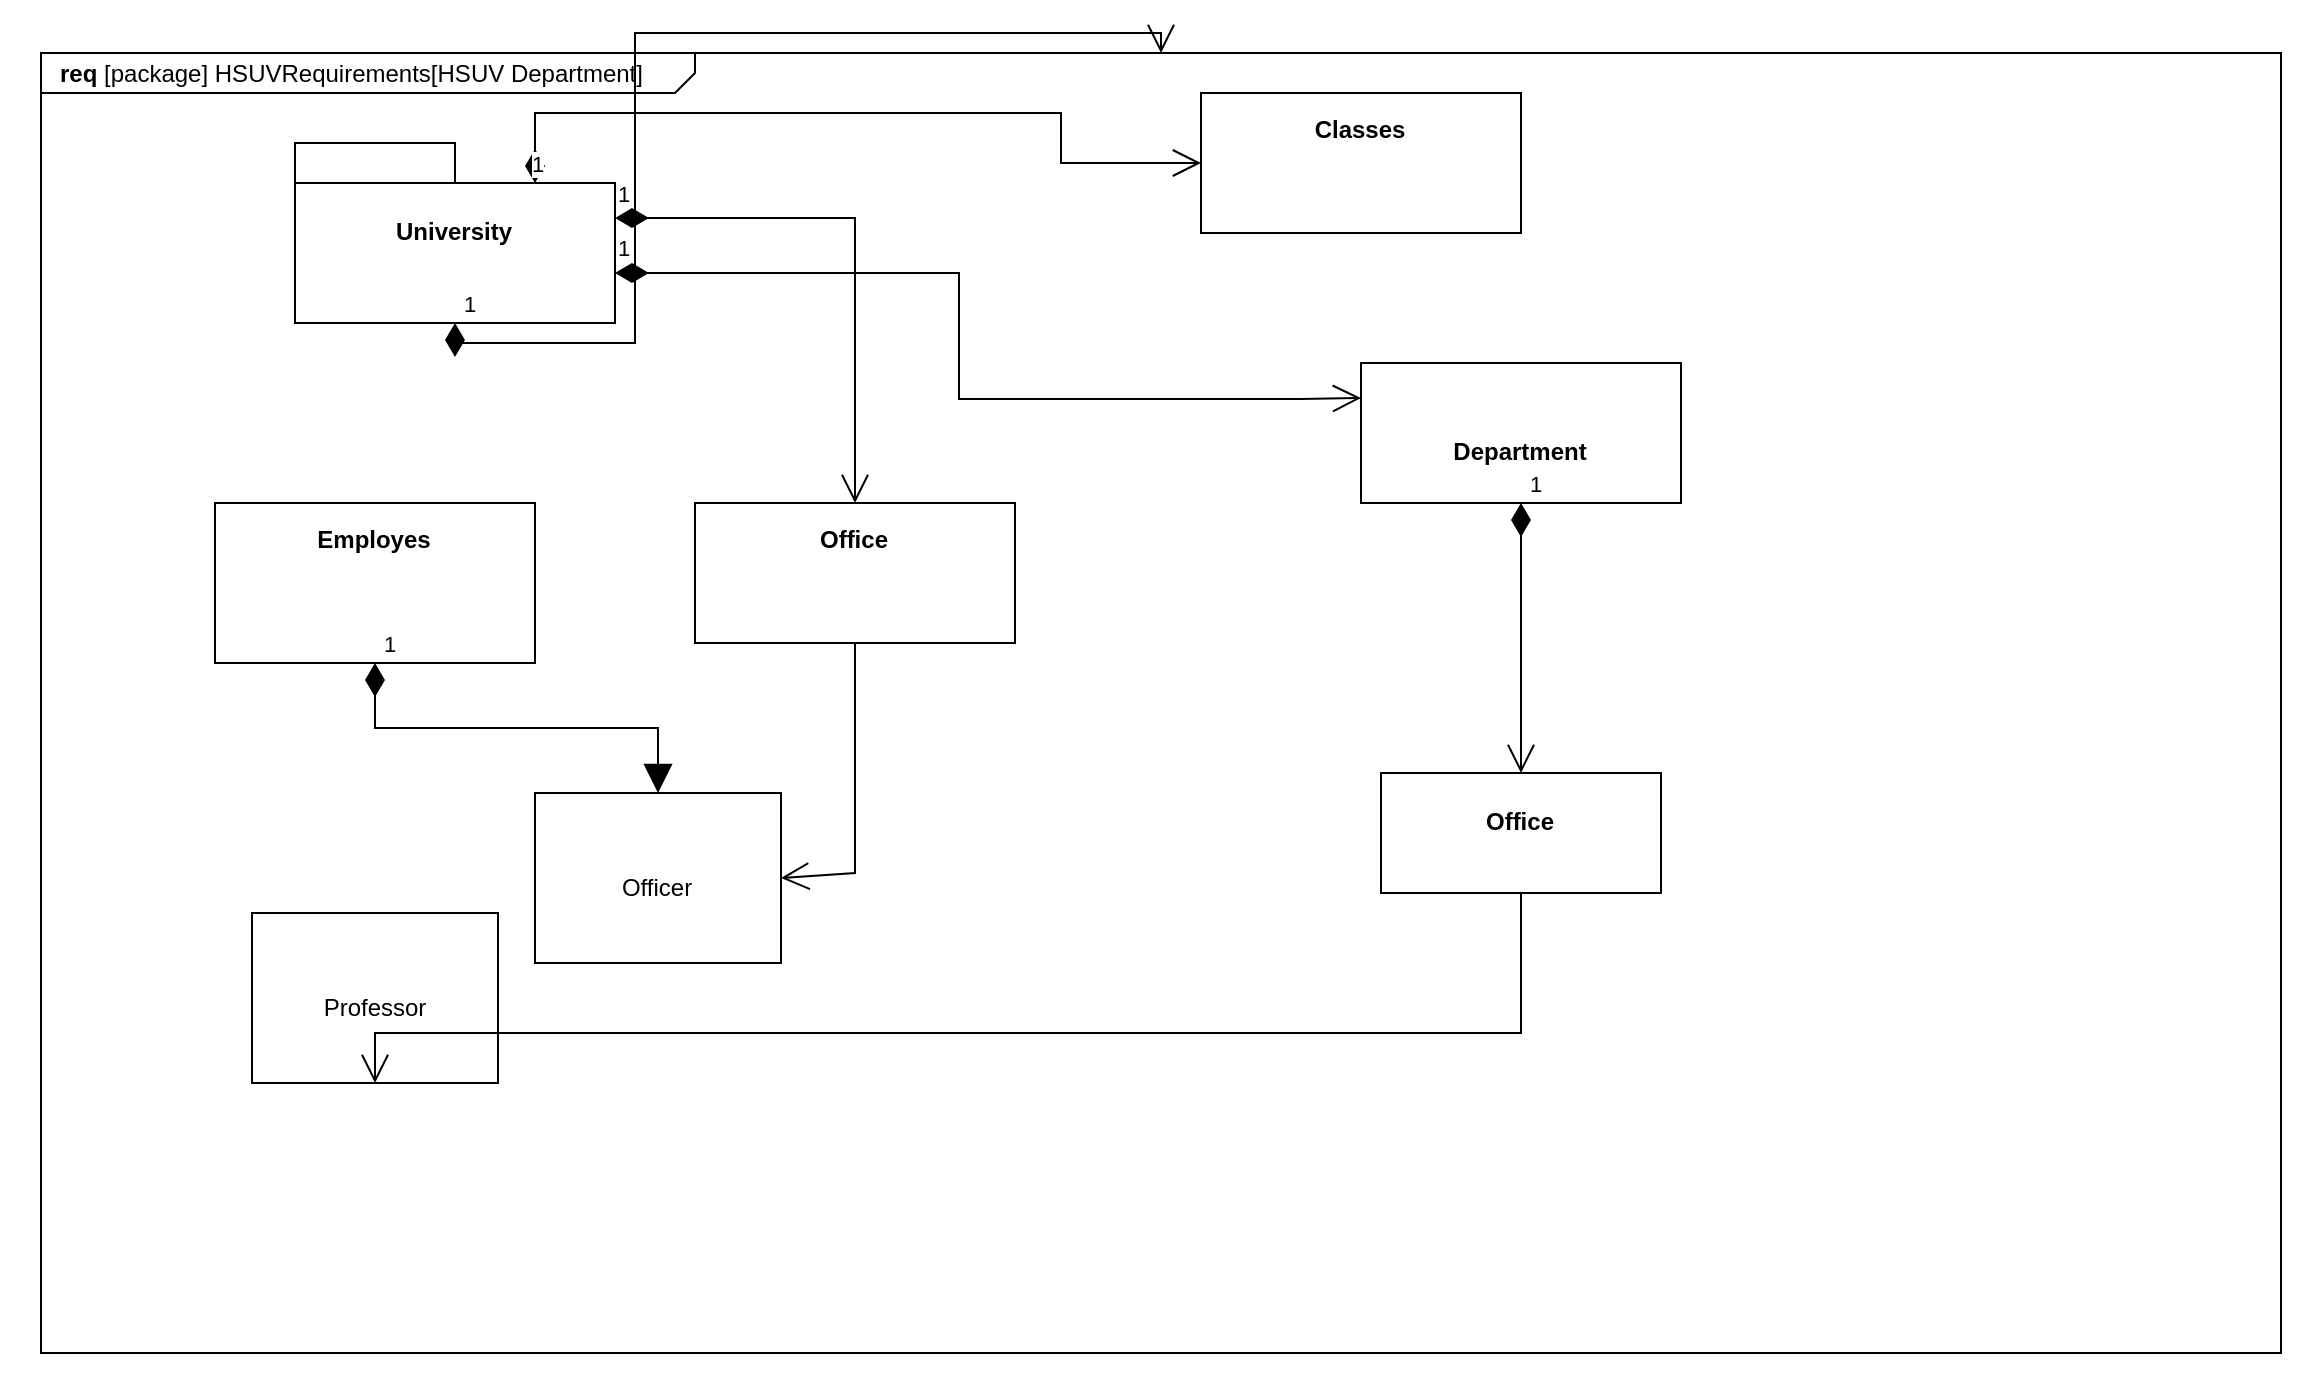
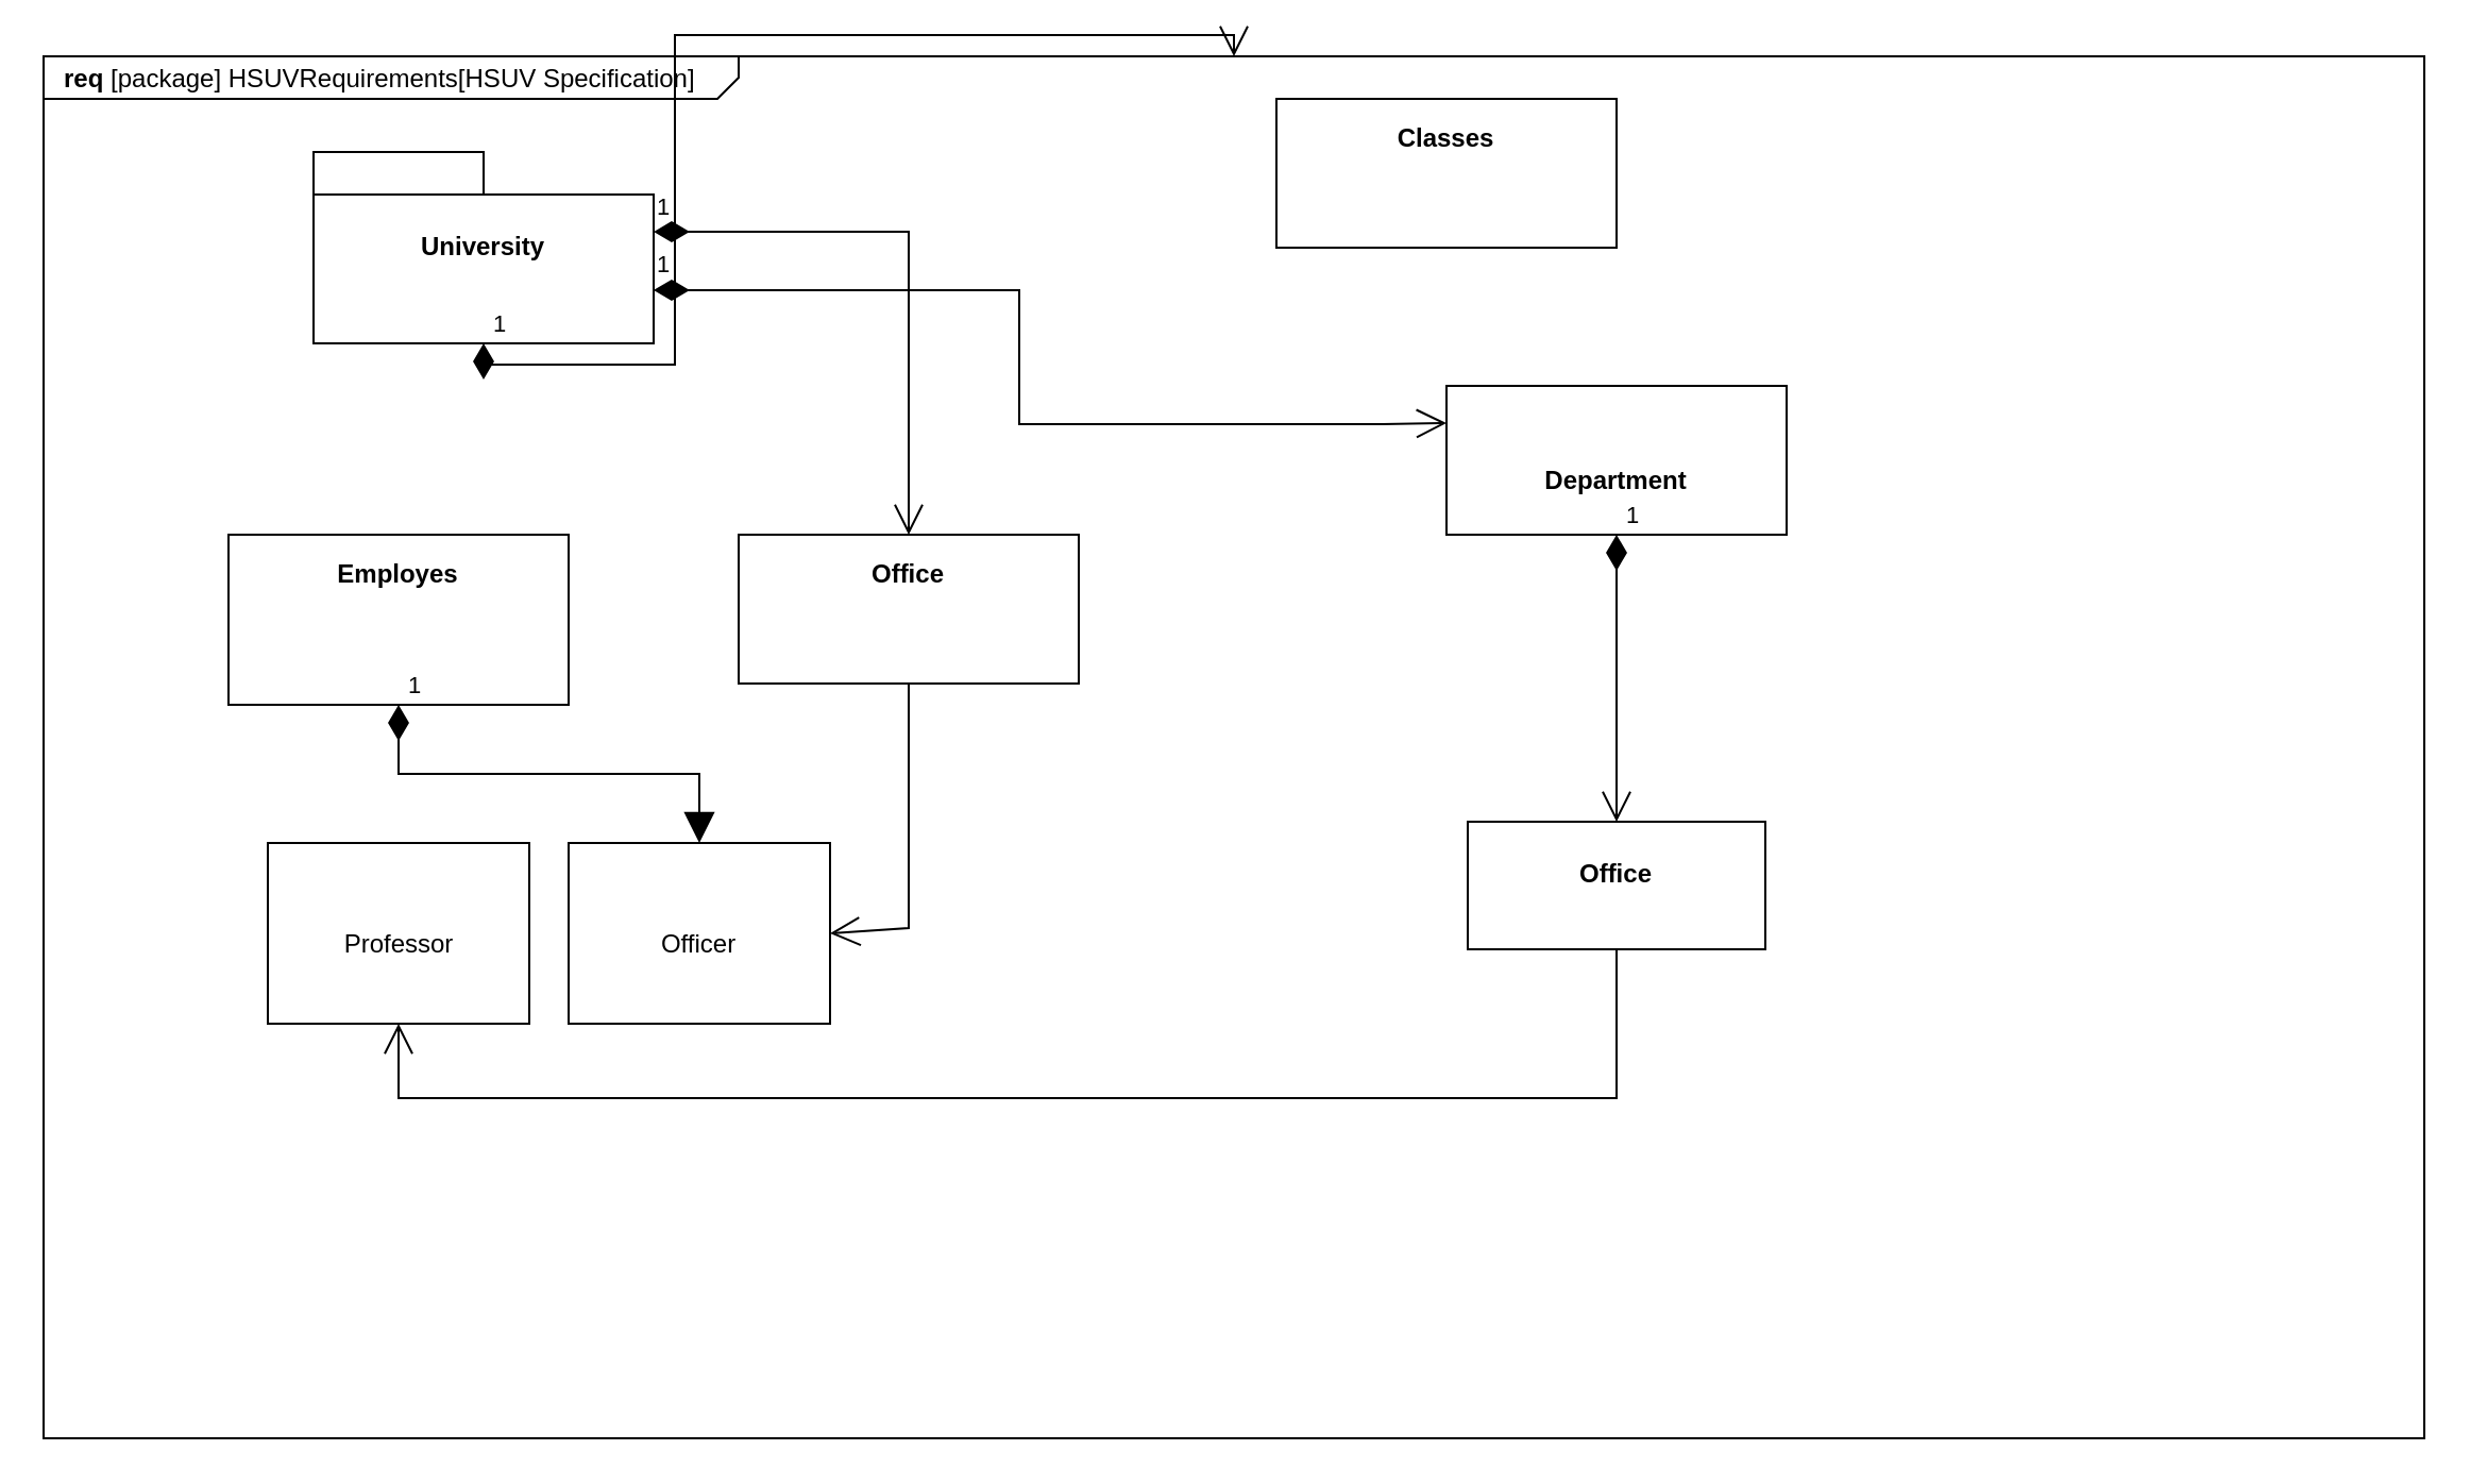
- <mxCell id="2" value="&lt;p style=&quot;margin: 0px ; margin-top: 4px ; margin-left: 10px ; text-align: left&quot;&gt;&lt;b&gt;req&lt;/b&gt;&amp;nbsp;[package] HSUVRequirements[HSUV Department]&lt;/p&gt;" style="html=1;strokeWidth=1;shape=mxgraph.sysml.package;html=1;overflow=fill;whiteSpace=wrap;fillColor=none;gradientColor=none;fontSize=12;align=center;labelX=327.64;" parent="1" vertex="1"><mxGeometry x="20" y="20" width="1120" height="650" as="geometry" /></mxCell>
+ <mxCell id="2" value="&lt;p style=&quot;margin: 0px ; margin-top: 4px ; margin-left: 10px ; text-align: left&quot;&gt;&lt;b&gt;req&lt;/b&gt;&amp;nbsp;[package] HSUVRequirements[HSUV Specification]&lt;/p&gt;" style="html=1;strokeWidth=1;shape=mxgraph.sysml.package;html=1;overflow=fill;whiteSpace=wrap;fillColor=none;gradientColor=none;fontSize=12;align=center;labelX=327.64;" parent="1" vertex="1"><mxGeometry x="20" y="20" width="1120" height="650" as="geometry" /></mxCell>
- <mxCell id="15" value="1" style="endArrow=open;html=1;endSize=12;startArrow=diamondThin;startSize=14;startFill=1;edgeStyle=orthogonalEdgeStyle;align=left;verticalAlign=bottom;rounded=0;exitX=0;exitY=0;exitDx=120;exitDy=20;exitPerimeter=0;entryX=0;entryY=0.5;entryDx=0;entryDy=0;" edge="1" parent="1" source="3" target="6"><mxGeometry x="-1" y="3" relative="1" as="geometry"><mxPoint x="290" y="70" as="sourcePoint" /><mxPoint x="450" y="70" as="targetPoint" /><Array as="points"><mxPoint x="267" y="50" /><mxPoint x="530" y="50" /><mxPoint x="530" y="75" /></Array></mxGeometry></mxCell>
- <mxCell id="8" value="&lt;p style=&quot;margin: 0px ; margin-top: 4px ; text-align: center&quot;&gt;&lt;br&gt;&lt;/p&gt;&lt;p style=&quot;margin: 0px ; margin-top: 4px ; text-align: center&quot;&gt;&lt;span&gt;&lt;br&gt;&lt;/span&gt;&lt;/p&gt;&lt;p style=&quot;margin: 0px ; margin-top: 4px ; text-align: center&quot;&gt;&lt;span&gt;Professor&lt;/span&gt;&lt;br&gt;&lt;/p&gt;" style="shape=rect;html=1;overflow=fill;whiteSpace=wrap;" parent="1" vertex="1"><mxGeometry x="125.5" y="450" width="123" height="85" as="geometry" /></mxCell>
+ <mxCell id="8" value="&lt;p style=&quot;margin: 0px ; margin-top: 4px ; text-align: center&quot;&gt;&lt;br&gt;&lt;/p&gt;&lt;p style=&quot;margin: 0px ; margin-top: 4px ; text-align: center&quot;&gt;&lt;span&gt;&lt;br&gt;&lt;/span&gt;&lt;/p&gt;&lt;p style=&quot;margin: 0px ; margin-top: 4px ; text-align: center&quot;&gt;&lt;span&gt;Professor&lt;/span&gt;&lt;br&gt;&lt;/p&gt;" style="shape=rect;html=1;overflow=fill;whiteSpace=wrap;" parent="1" vertex="1"><mxGeometry x="125.5" y="390" width="123" height="85" as="geometry" /></mxCell>
